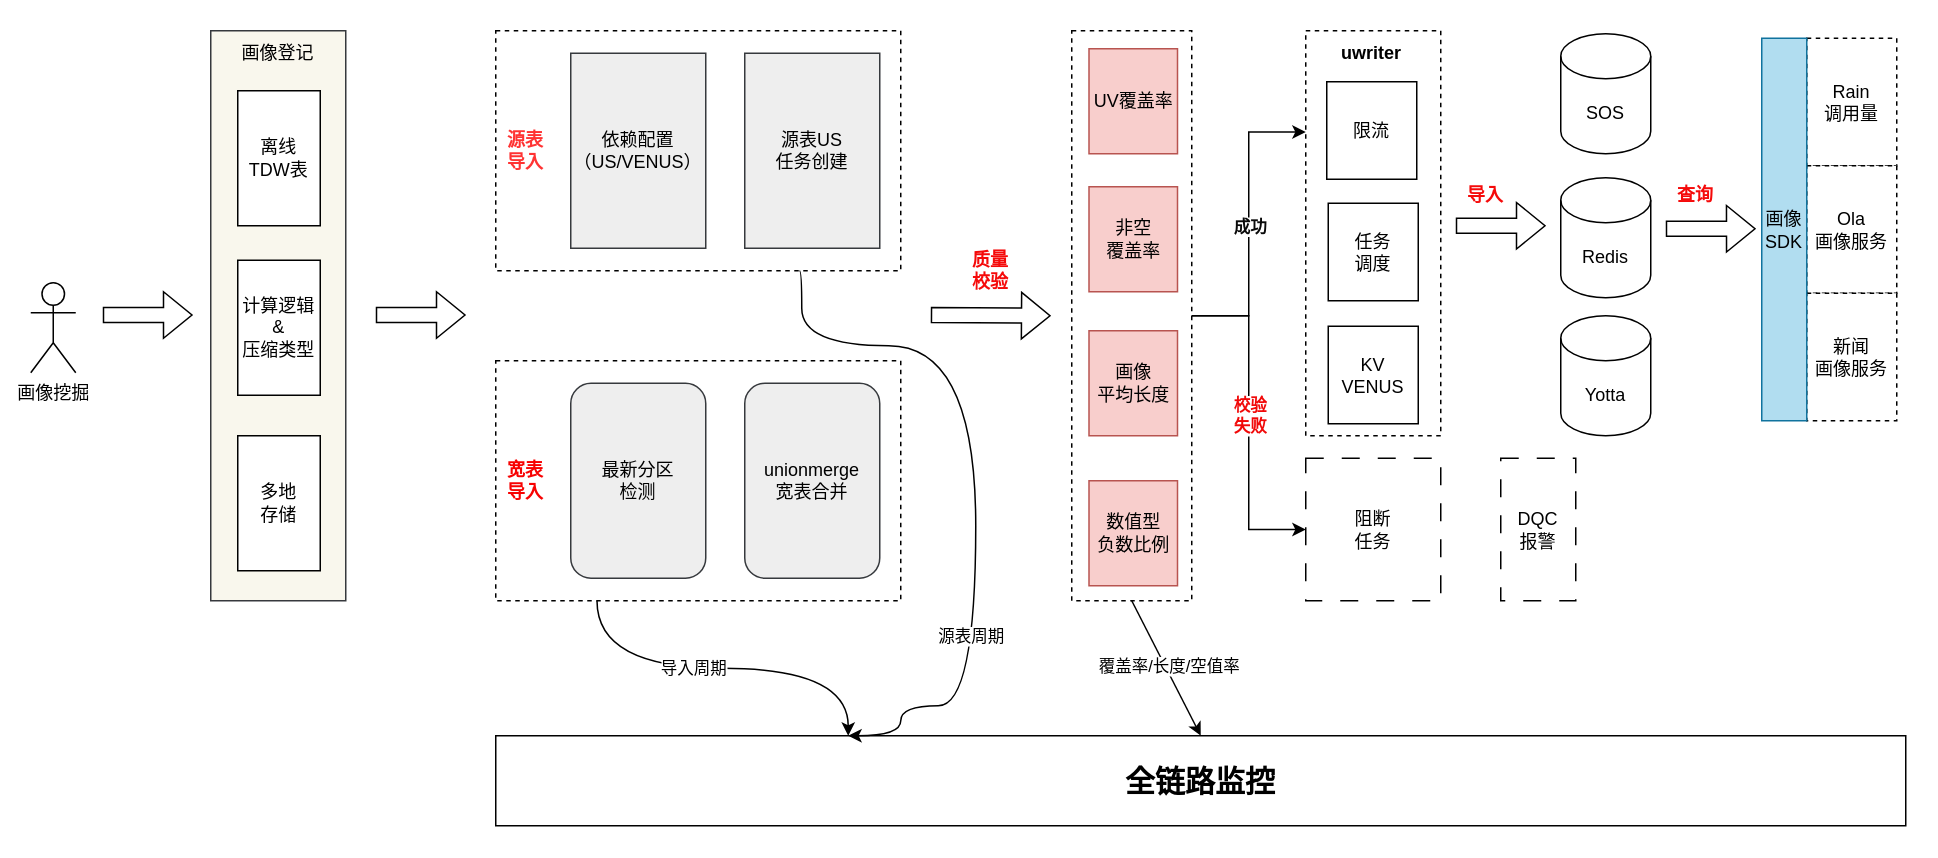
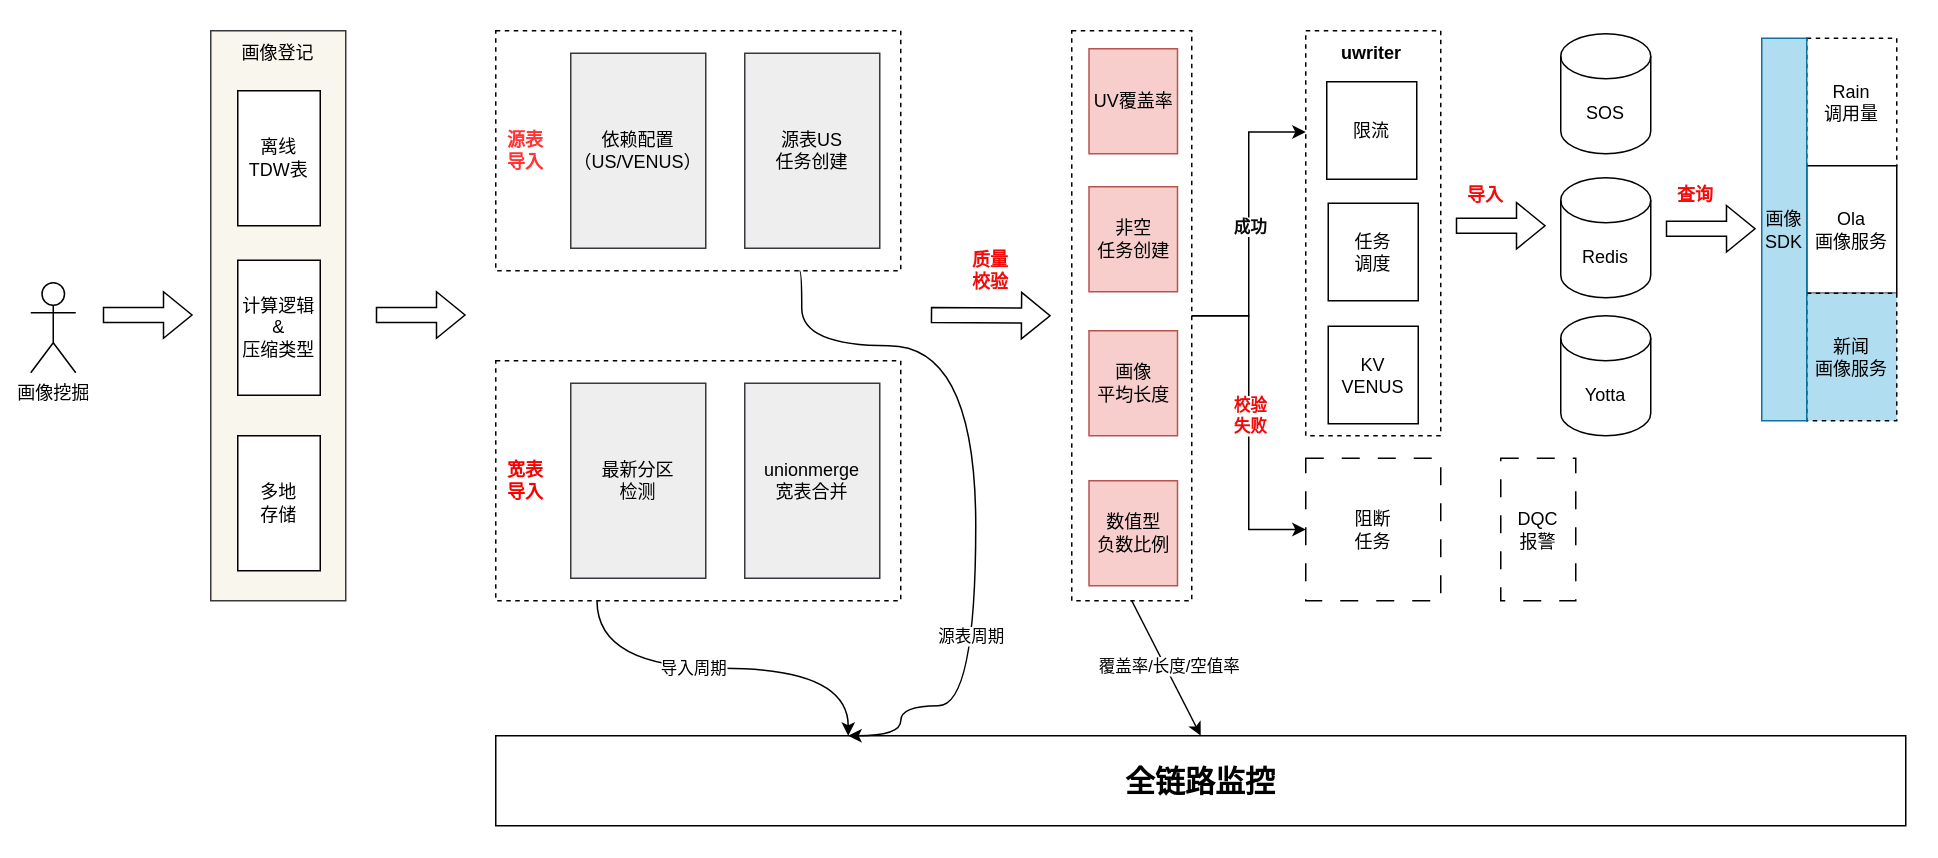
- <mxCell id="50" value="Ola&lt;br&gt;画像服务" style="rounded=0;whiteSpace=wrap;html=1;dashed=1;" vertex="1" parent="48"><mxGeometry x="30" y="85" width="60" height="85" as="geometry" /></mxCell>
+ <mxCell id="50" value="Ola&lt;br&gt;画像服务" style="rounded=0;whiteSpace=wrap;html=1;dashed=0;" vertex="1" parent="48"><mxGeometry x="30" y="85" width="60" height="85" as="geometry" /></mxCell>
- <mxCell id="22" value="非空&lt;br&gt;覆盖率" style="rounded=0;whiteSpace=wrap;html=1;fillColor=#f8cecc;strokeColor=#b85450;" vertex="1" parent="1"><mxGeometry x="725.5" y="124" width="59" height="70" as="geometry" /></mxCell>
+ <mxCell id="22" value="非空&lt;br&gt;任务创建" style="rounded=0;whiteSpace=wrap;html=1;fillColor=#f8cecc;strokeColor=#b85450;" vertex="1" parent="1"><mxGeometry x="725.5" y="124" width="59" height="70" as="geometry" /></mxCell>
- <mxCell id="51" value="新闻&lt;br&gt;画像服务" style="rounded=0;whiteSpace=wrap;html=1;dashed=1;" vertex="1" parent="48"><mxGeometry x="30" y="170" width="60" height="85" as="geometry" /></mxCell>
+ <mxCell id="51" value="新闻&lt;br&gt;画像服务" style="rounded=0;whiteSpace=wrap;html=1;dashed=1;fillColor=#b1ddf0;" vertex="1" parent="48"><mxGeometry x="30" y="170" width="60" height="85" as="geometry" /></mxCell>
- <mxCell id="15" value="最新分区&lt;br&gt;检测" style="whiteSpace=wrap;html=1;fillColor=#eeeeee;strokeColor=#36393d;rounded=1;" vertex="1" parent="1"><mxGeometry x="380" y="255" width="90" height="130" as="geometry" /></mxCell>
+ <mxCell id="15" value="最新分区&lt;br&gt;检测" style="rounded=0;whiteSpace=wrap;html=1;fillColor=#eeeeee;strokeColor=#36393d;" vertex="1" parent="1"><mxGeometry x="380" y="255" width="90" height="130" as="geometry" /></mxCell>
- <mxCell id="14" value="unionmerge&lt;br&gt;宽表合并" style="whiteSpace=wrap;html=1;fillColor=#eeeeee;strokeColor=#36393d;rounded=1;" vertex="1" parent="1"><mxGeometry x="496" y="255" width="90" height="130" as="geometry" /></mxCell>
+ <mxCell id="14" value="unionmerge&lt;br&gt;宽表合并" style="rounded=0;whiteSpace=wrap;html=1;fillColor=#eeeeee;strokeColor=#36393d;" vertex="1" parent="1"><mxGeometry x="496" y="255" width="90" height="130" as="geometry" /></mxCell>
